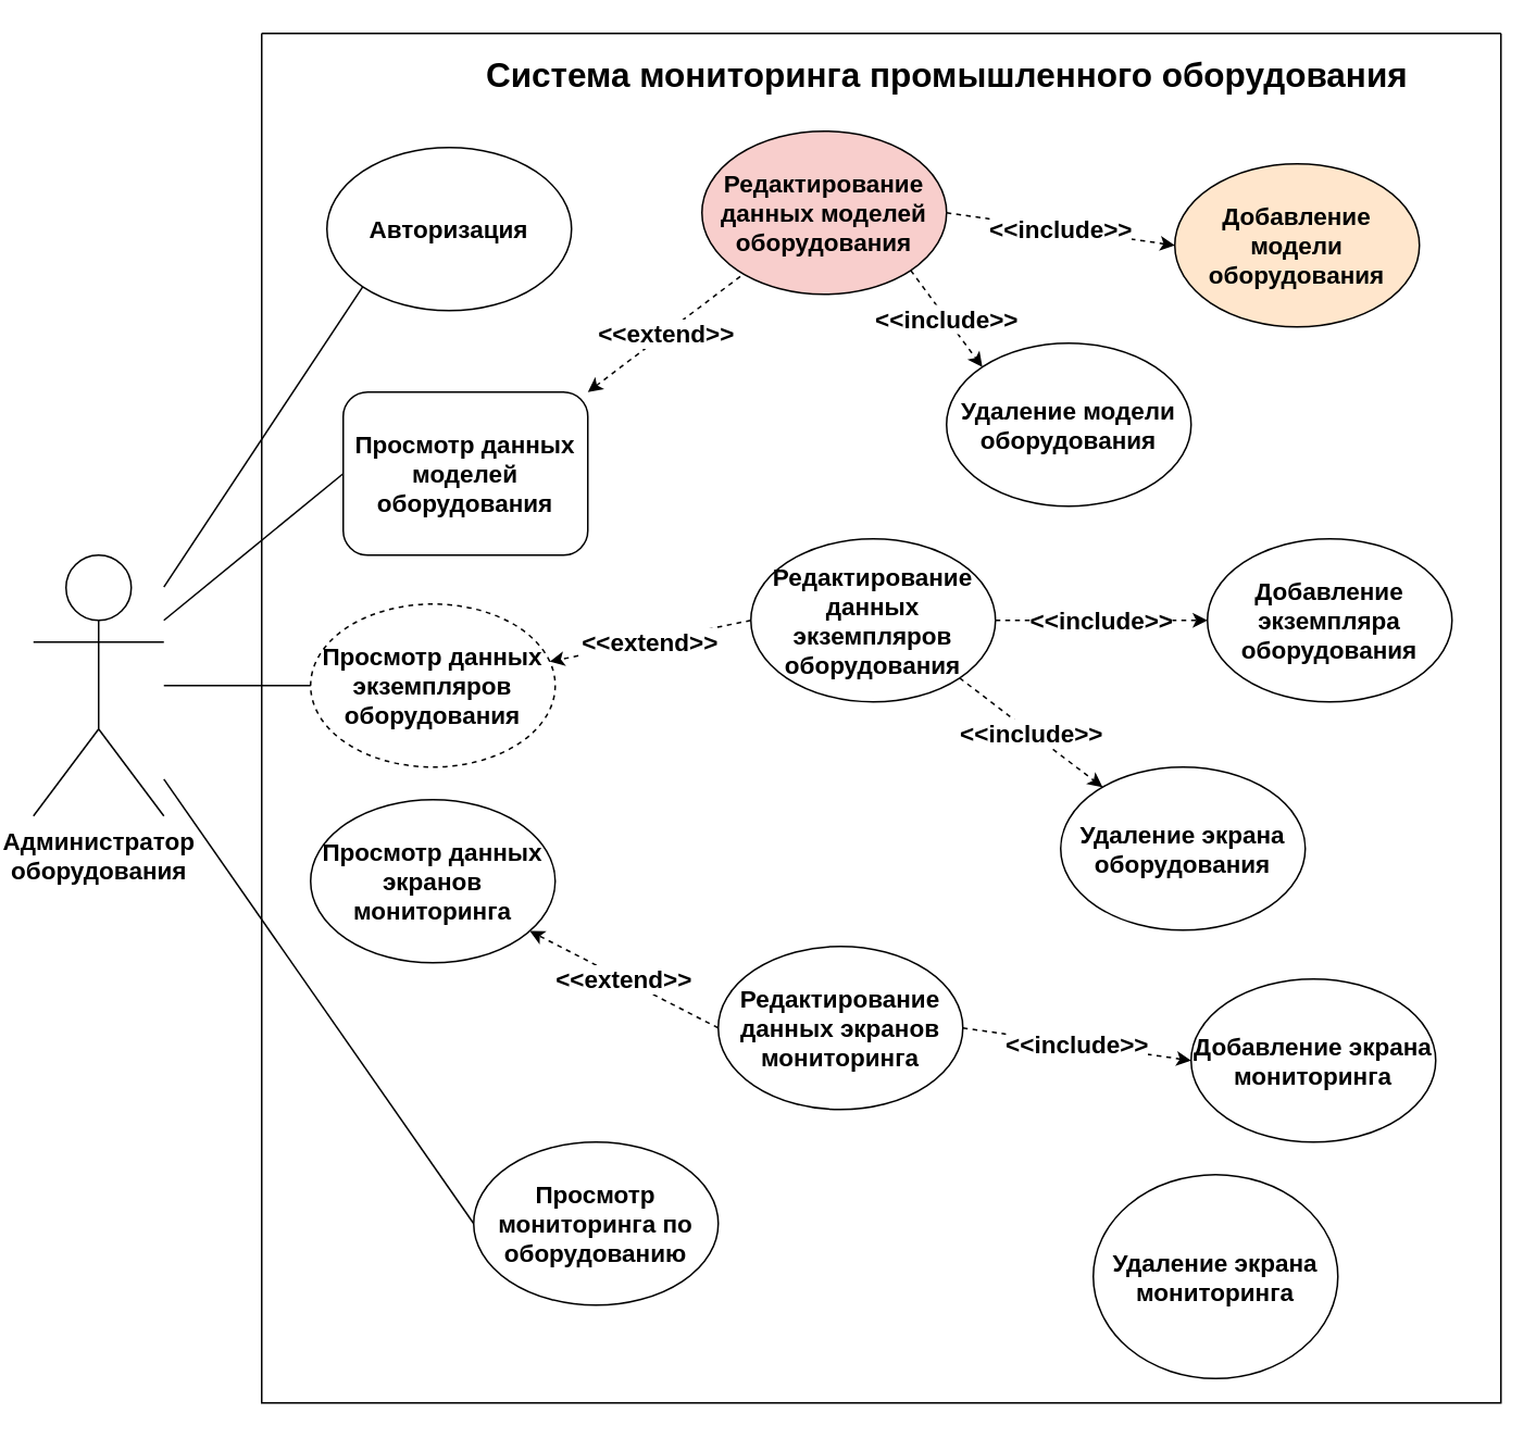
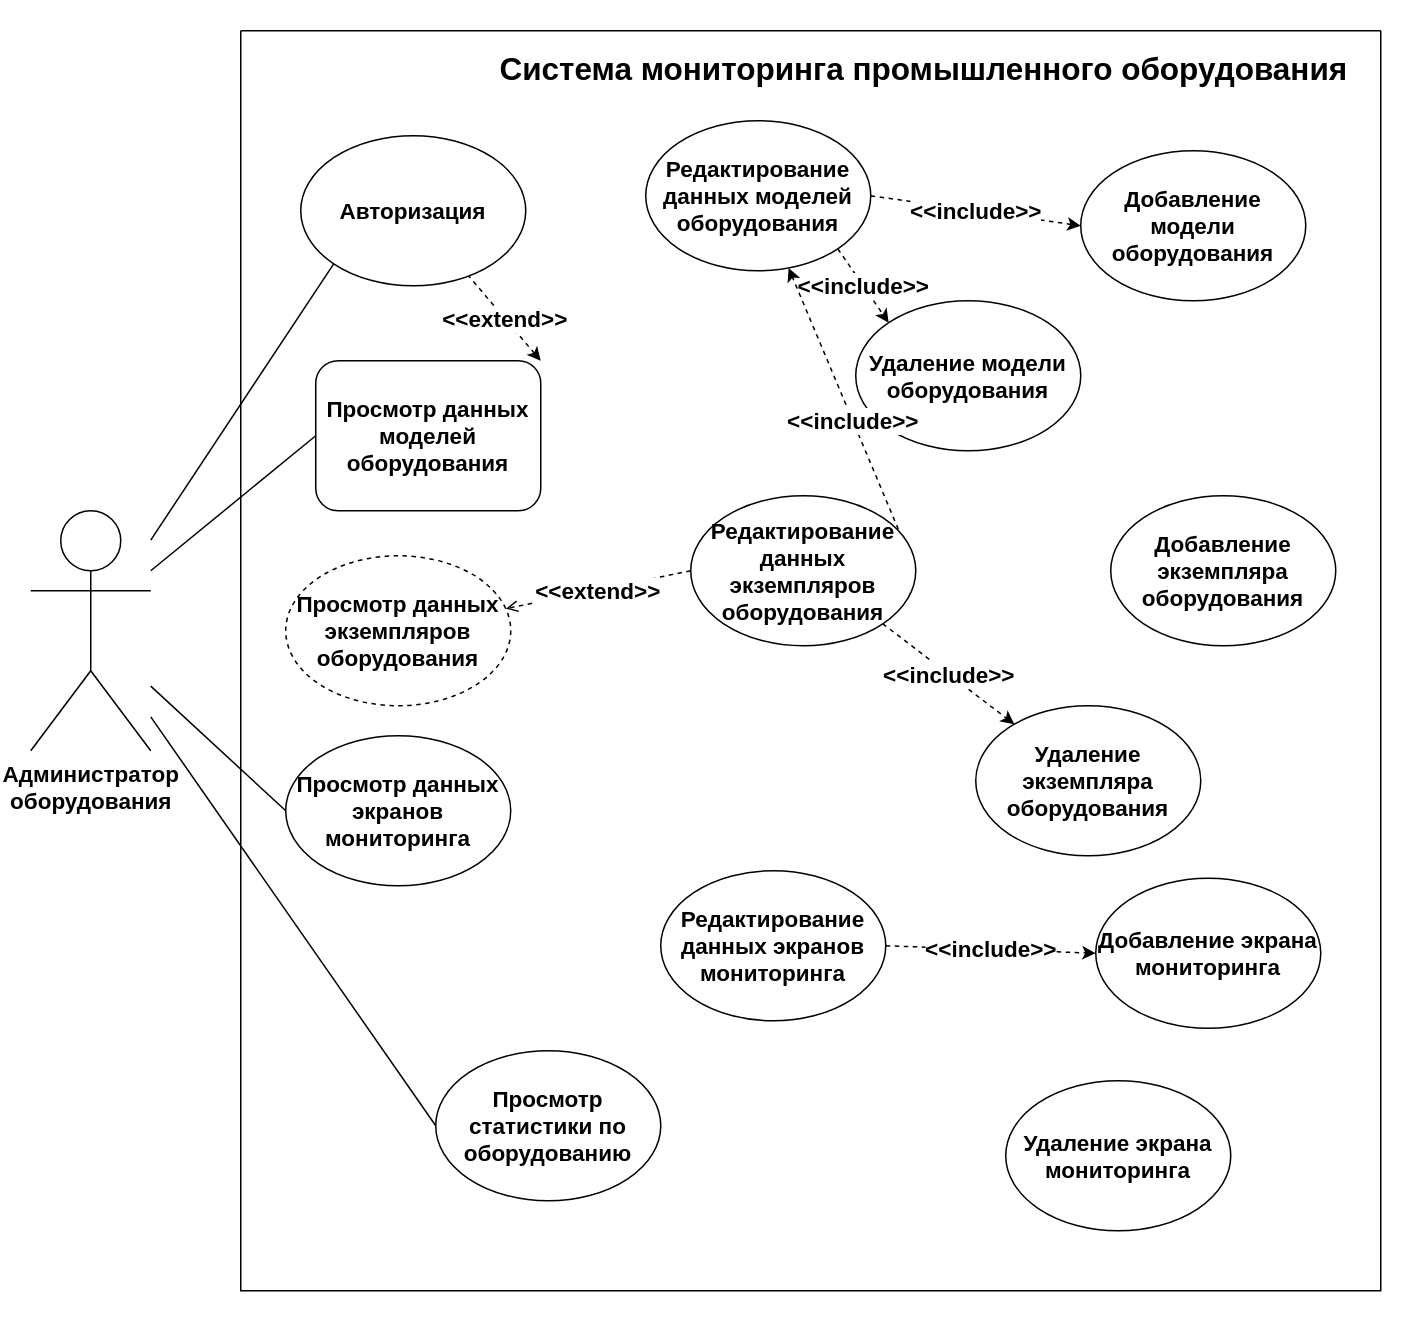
- <mxCell id="6" value="&lt;font style=&quot;font-size: 21px&quot;&gt;Система мониторинга промышленного оборудования&lt;/font&gt;" style="text;html=1;align=center;verticalAlign=middle;resizable=0;points=[];autosize=1;strokeColor=none;fontSize=15;fontStyle=1" parent="5" vertex="1"><mxGeometry x="130" y="10" width="580" height="30" as="geometry" /></mxCell>
+ <mxCell id="6" value="&lt;font style=&quot;font-size: 21px&quot;&gt;Система мониторинга промышленного оборудования&lt;/font&gt;" style="text;html=1;align=center;verticalAlign=middle;resizable=0;points=[];autosize=1;strokeColor=none;fontSize=15;fontStyle=1" parent="5" vertex="1"><mxGeometry x="165" y="10" width="580" height="30" as="geometry" /></mxCell>
- <mxCell id="14" value="Редактирование данных моделей оборудования" style="ellipse;whiteSpace=wrap;html=1;fontSize=15;fontStyle=1;fillColor=#f8cecc;" parent="5" vertex="1"><mxGeometry x="270" y="60" width="150" height="100" as="geometry" /></mxCell>
+ <mxCell id="14" value="Редактирование данных моделей оборудования" style="ellipse;whiteSpace=wrap;html=1;fontSize=15;fontStyle=1" parent="5" vertex="1"><mxGeometry x="270" y="60" width="150" height="100" as="geometry" /></mxCell>
- <mxCell id="10" value="Добавление модели оборудования" style="ellipse;whiteSpace=wrap;html=1;fontSize=15;fontStyle=1;fillColor=#ffe6cc;" parent="5" vertex="1"><mxGeometry x="560" y="80" width="150" height="100" as="geometry" /></mxCell>
+ <mxCell id="10" value="Добавление модели оборудования" style="ellipse;whiteSpace=wrap;html=1;fontSize=15;fontStyle=1" parent="5" vertex="1"><mxGeometry x="560" y="80" width="150" height="100" as="geometry" /></mxCell>
- <mxCell id="7" value="&amp;lt;&amp;lt;extend&amp;gt;&amp;gt;" style="edgeStyle=none;rounded=0;orthogonalLoop=1;jettySize=auto;html=1;exitX=1;exitY=0;exitDx=0;exitDy=0;dashed=1;endArrow=none;endFill=0;startArrow=classic;startFill=1;fontSize=15;fontStyle=1" parent="5" source="8" target="14" edge="1"><mxGeometry relative="1" as="geometry" /></mxCell>
+ <mxCell id="7" value="&amp;lt;&amp;lt;extend&amp;gt;&amp;gt;" style="edgeStyle=none;rounded=0;orthogonalLoop=1;jettySize=auto;html=1;exitX=1;exitY=0;exitDx=0;exitDy=0;dashed=1;endArrow=none;endFill=0;startArrow=classic;startFill=1;fontSize=15;fontStyle=1;" parent="5" source="8" target="28" edge="1"><mxGeometry relative="1" as="geometry" /></mxCell>
- <mxCell id="11" value="Удаление модели оборудования" style="ellipse;whiteSpace=wrap;html=1;fontSize=15;fontStyle=1" parent="5" vertex="1"><mxGeometry x="420" y="190" width="150" height="100" as="geometry" /></mxCell>
+ <mxCell id="11" value="Удаление модели оборудования" style="ellipse;whiteSpace=wrap;html=1;fontSize=15;fontStyle=1" parent="5" vertex="1"><mxGeometry x="410" y="180" width="150" height="100" as="geometry" /></mxCell>
- <mxCell id="17" value="&lt;span style=&quot;font-weight: 700&quot;&gt;&amp;lt;&amp;lt;include&amp;gt;&amp;gt;&lt;/span&gt;" style="edgeStyle=none;rounded=0;orthogonalLoop=1;jettySize=auto;html=1;exitX=1;exitY=0.5;exitDx=0;exitDy=0;entryX=0;entryY=0.5;entryDx=0;entryDy=0;dashed=1;fontSize=15;startArrow=none;startFill=0;endArrow=classic;endFill=1;" parent="5" source="19" target="20" edge="1"><mxGeometry relative="1" as="geometry" /></mxCell>
+ <mxCell id="17" value="&lt;span style=&quot;font-weight: 700&quot;&gt;&amp;lt;&amp;lt;include&amp;gt;&amp;gt;&lt;/span&gt;" style="edgeStyle=none;rounded=0;orthogonalLoop=1;jettySize=auto;html=1;exitX=1;exitY=0.5;exitDx=0;exitDy=0;dashed=1;fontSize=15;startArrow=none;startFill=0;endArrow=classic;endFill=1;" parent="5" source="19" target="14" edge="1"><mxGeometry relative="1" as="geometry" /></mxCell>
- <mxCell id="16" value="&lt;span style=&quot;font-weight: 700&quot;&gt;&amp;lt;&amp;lt;extend&amp;gt;&amp;gt;&lt;/span&gt;" style="edgeStyle=none;rounded=0;orthogonalLoop=1;jettySize=auto;html=1;exitX=0;exitY=0.5;exitDx=0;exitDy=0;fontSize=15;startArrow=none;startFill=0;endArrow=classic;endFill=1;dashed=1;" parent="5" source="19" target="15" edge="1"><mxGeometry relative="1" as="geometry" /></mxCell>
+ <mxCell id="16" value="&lt;span style=&quot;font-weight: 700&quot;&gt;&amp;lt;&amp;lt;extend&amp;gt;&amp;gt;&lt;/span&gt;" style="edgeStyle=none;rounded=0;orthogonalLoop=1;jettySize=auto;html=1;exitX=0;exitY=0.5;exitDx=0;exitDy=0;fontSize=15;startArrow=none;startFill=0;endArrow=open;endFill=1;dashed=1;" parent="5" source="19" target="15" edge="1"><mxGeometry relative="1" as="geometry" /></mxCell>
- <mxCell id="29" style="edgeStyle=none;rounded=0;orthogonalLoop=1;jettySize=auto;html=1;exitX=0;exitY=0.5;exitDx=0;exitDy=0;fontSize=15;startArrow=none;startFill=0;endArrow=none;endFill=0;" parent="1" source="15" target="4" edge="1"><mxGeometry relative="1" as="geometry" /></mxCell>
+ <mxCell id="30" style="edgeStyle=none;rounded=0;orthogonalLoop=1;jettySize=auto;html=1;exitX=0;exitY=0.5;exitDx=0;exitDy=0;fontSize=15;startArrow=none;startFill=0;endArrow=none;endFill=0;" parent="1" source="22" target="4" edge="1"><mxGeometry relative="1" as="geometry" /></mxCell>
- <mxCell id="21" value="Удаление экрана оборудования" style="ellipse;whiteSpace=wrap;html=1;fontSize=15;fontStyle=1" parent="5" vertex="1"><mxGeometry x="490" y="450" width="150" height="100" as="geometry" /></mxCell>
+ <mxCell id="21" value="Удаление экземпляра оборудования" style="ellipse;whiteSpace=wrap;html=1;fontSize=15;fontStyle=1" parent="5" vertex="1"><mxGeometry x="490" y="450" width="150" height="100" as="geometry" /></mxCell>
- <mxCell id="23" value="&lt;span style=&quot;font-weight: 700&quot;&gt;&amp;lt;&amp;lt;extend&amp;gt;&amp;gt;&lt;/span&gt;" style="edgeStyle=none;rounded=0;orthogonalLoop=1;jettySize=auto;html=1;exitX=0;exitY=0.5;exitDx=0;exitDy=0;fontSize=15;startArrow=none;startFill=0;endArrow=classic;endFill=1;dashed=1;" parent="5" source="24" target="22" edge="1"><mxGeometry relative="1" as="geometry" /></mxCell>
- <mxCell id="25" value="Добавление экрана мониторинга" style="ellipse;whiteSpace=wrap;html=1;fontSize=15;fontStyle=1" parent="5" vertex="1"><mxGeometry x="570" y="580" width="150" height="100" as="geometry" /></mxCell>
+ <mxCell id="25" value="Добавление экрана мониторинга" style="ellipse;whiteSpace=wrap;html=1;fontSize=15;fontStyle=1" parent="5" vertex="1"><mxGeometry x="570" y="565" width="150" height="100" as="geometry" /></mxCell>
- <mxCell id="9" value="Просмотр мониторинга по оборудованию" style="ellipse;whiteSpace=wrap;html=1;fontSize=15;fontStyle=1" parent="5" vertex="1"><mxGeometry x="130" y="680" width="150" height="100" as="geometry" /></mxCell>
+ <mxCell id="9" value="Просмотр статистики по оборудованию" style="ellipse;whiteSpace=wrap;html=1;fontSize=15;fontStyle=1" parent="5" vertex="1"><mxGeometry x="130" y="680" width="150" height="100" as="geometry" /></mxCell>
- <mxCell id="27" value="Удаление экрана мониторинга" style="ellipse;whiteSpace=wrap;html=1;fontSize=15;fontStyle=1" parent="5" vertex="1"><mxGeometry x="510" y="700" width="150" height="125" as="geometry" /></mxCell>
+ <mxCell id="27" value="Удаление экрана мониторинга" style="ellipse;whiteSpace=wrap;html=1;fontSize=15;fontStyle=1" parent="5" vertex="1"><mxGeometry x="510" y="700" width="150" height="100" as="geometry" /></mxCell>
